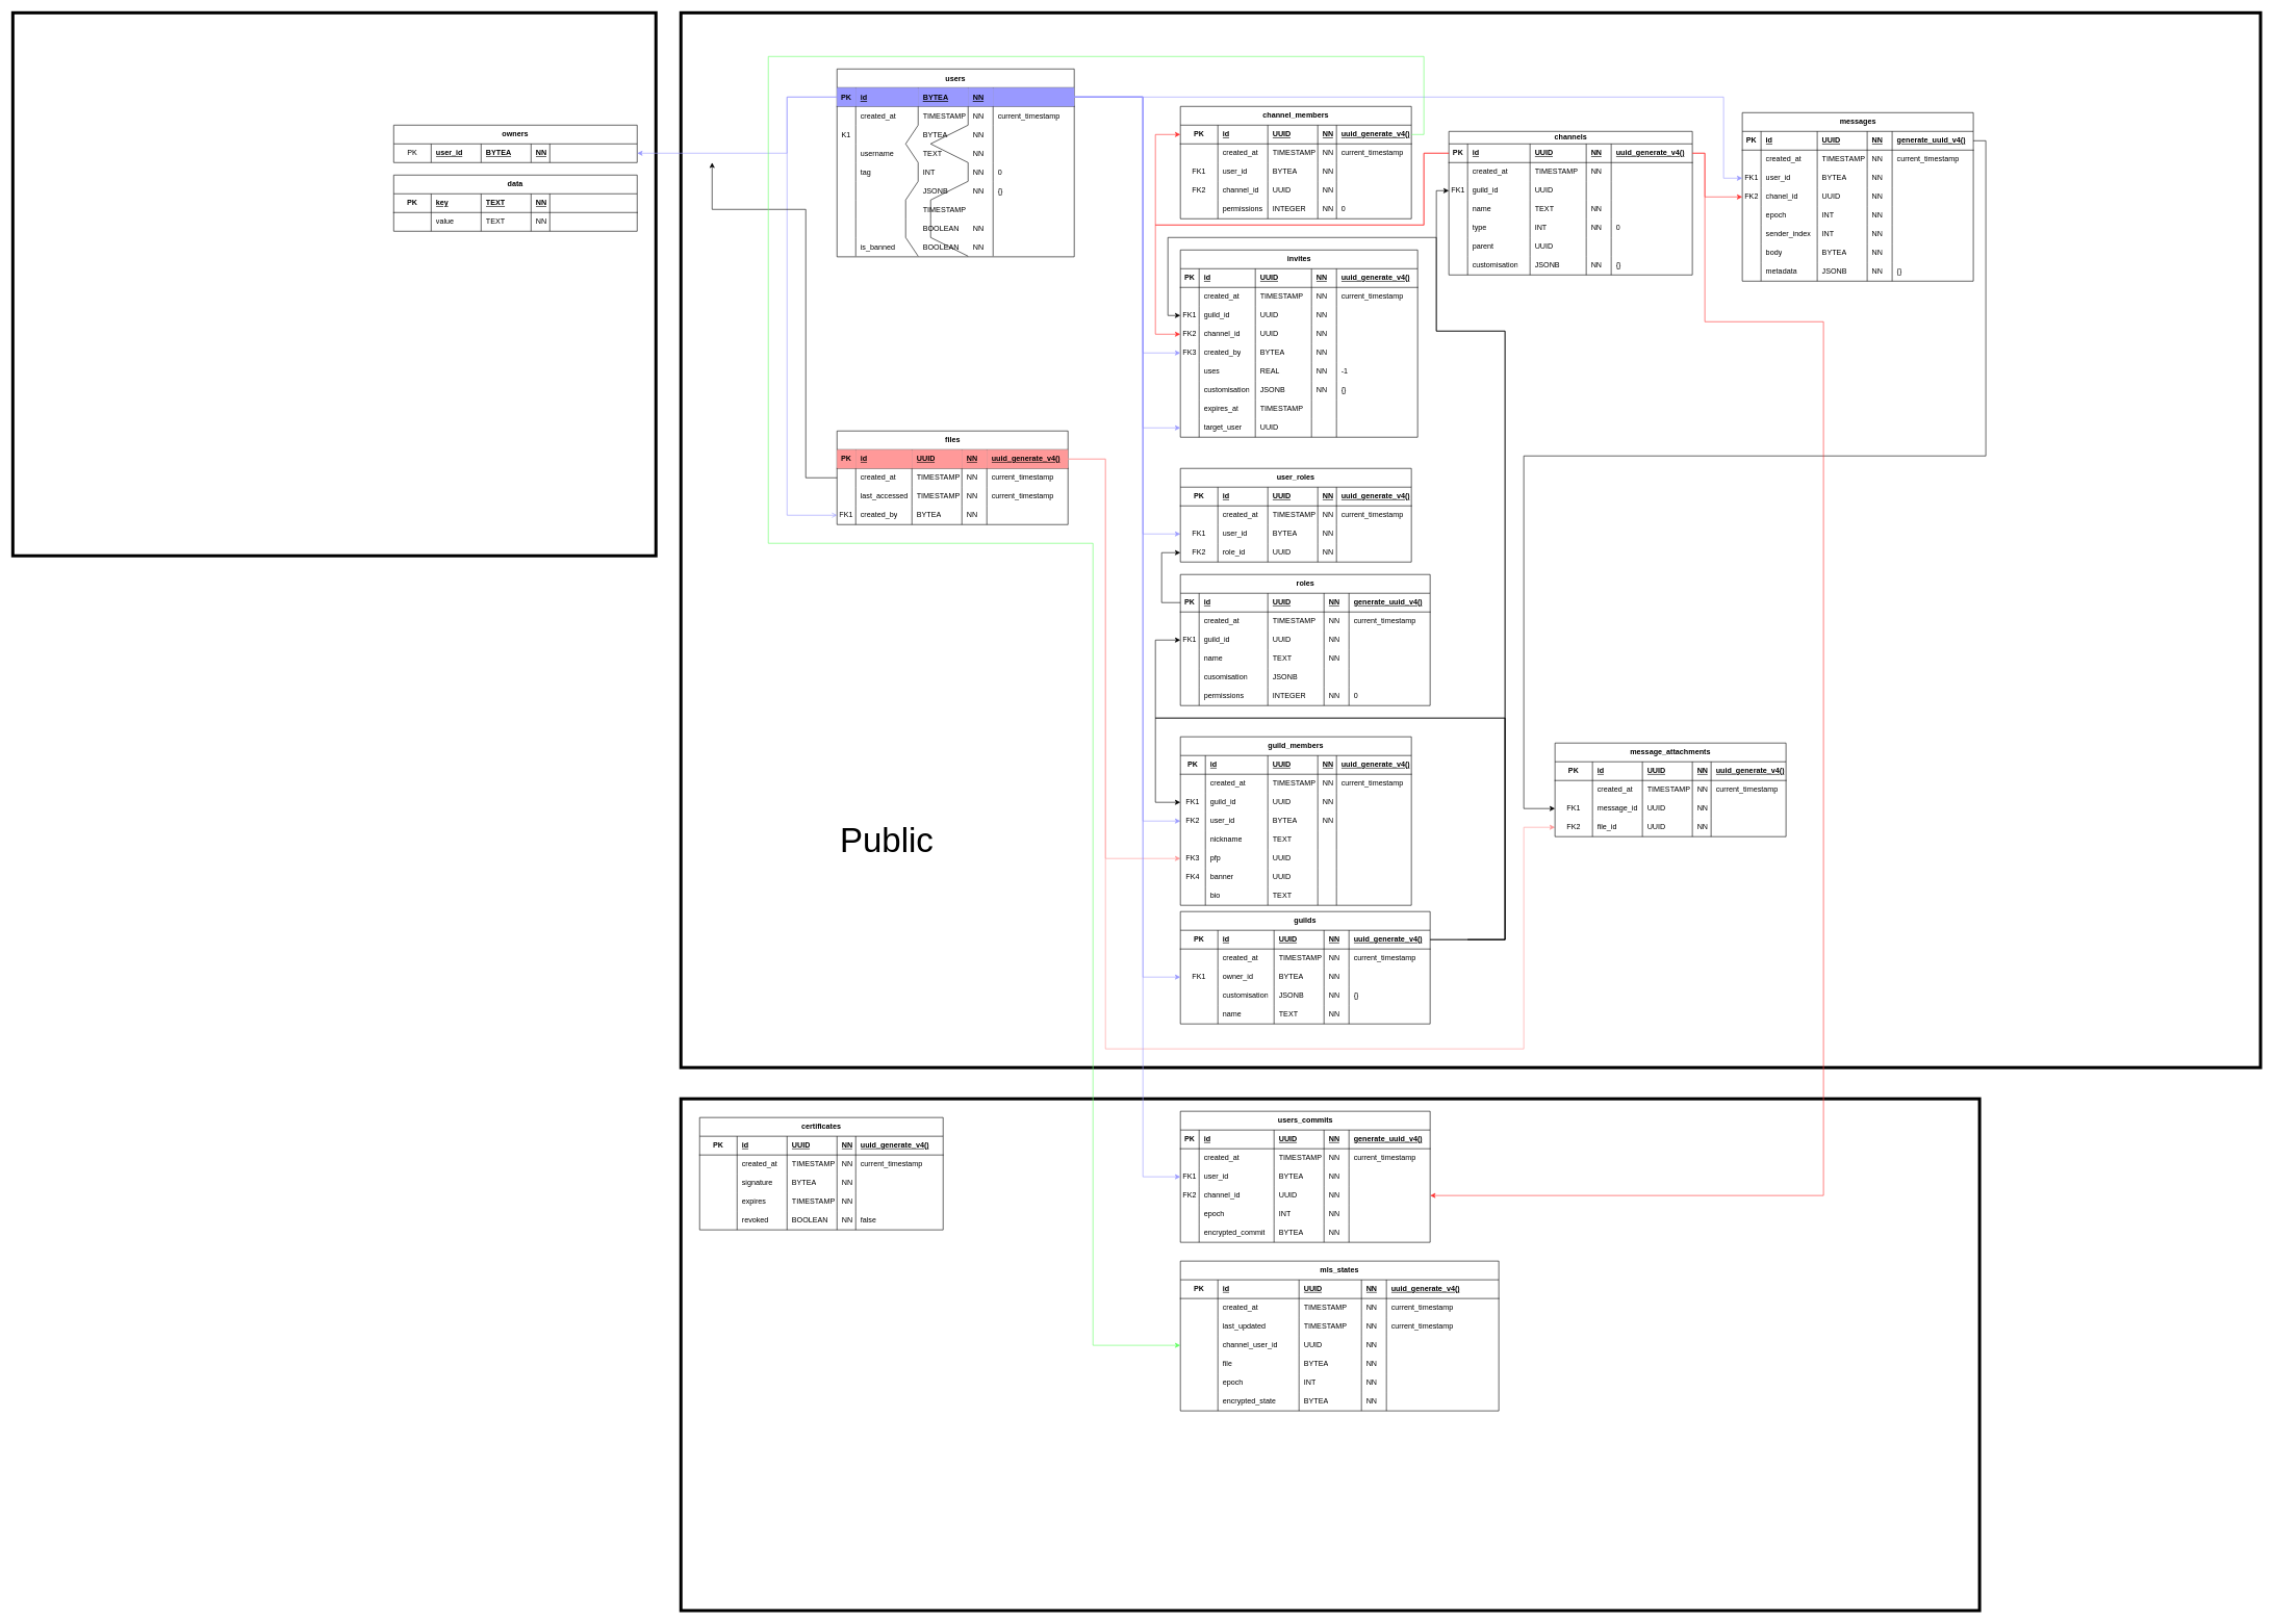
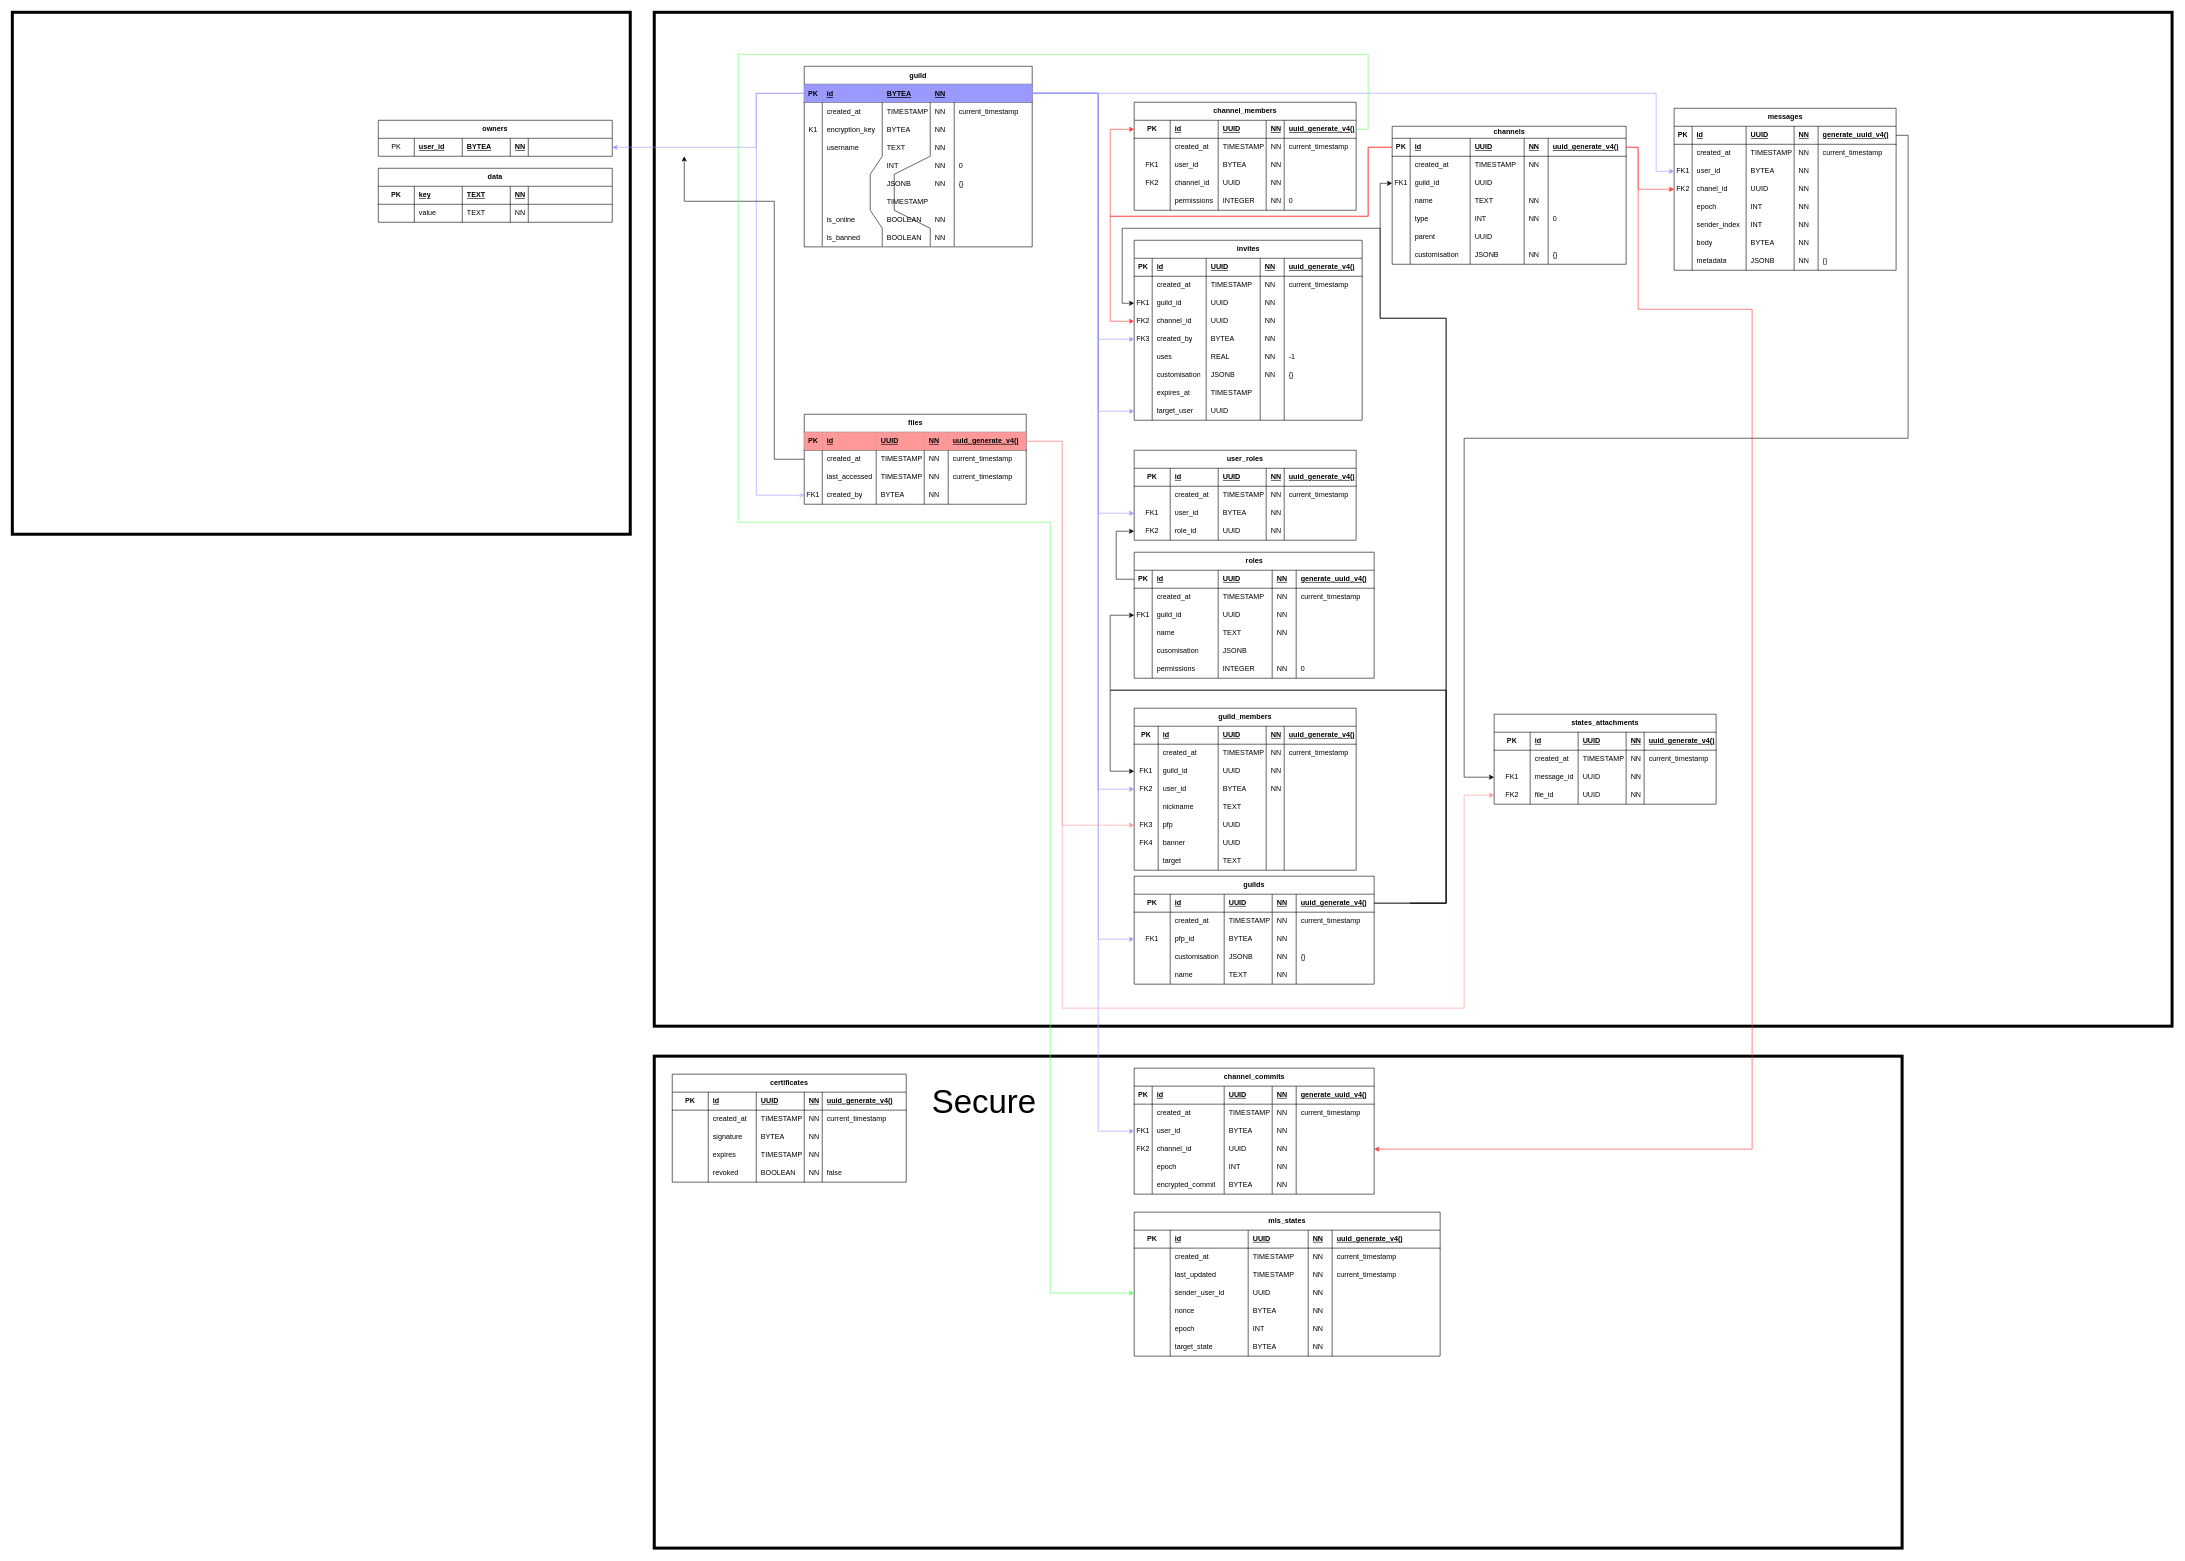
- <mxCell id="28" value="users" style="shape=table;startSize=30;container=1;collapsible=1;childLayout=tableLayout;fixedRows=1;rowLines=0;fontStyle=1;align=center;resizeLast=1;swimlaneFillColor=default;" parent="1" vertex="1"><mxGeometry x="1340" y="110" width="380" height="301" as="geometry" /></mxCell>
+ <mxCell id="28" value="guild" style="shape=table;startSize=30;container=1;collapsible=1;childLayout=tableLayout;fixedRows=1;rowLines=0;fontStyle=1;align=center;resizeLast=1;swimlaneFillColor=default;" parent="1" vertex="1"><mxGeometry x="1340" y="110" width="380" height="301" as="geometry" /></mxCell>
+ <mxCell id="43" value="encryption_key" style="shape=partialRectangle;overflow=hidden;connectable=0;fillColor=none;top=0;left=0;bottom=0;right=0;align=left;spacingLeft=6;" parent="41" vertex="1"><mxGeometry x="30" width="100" height="30" as="geometry"><mxRectangle width="100" height="30" as="alternateBounds" /></mxGeometry></mxCell>
- <mxCell id="55" value="tag" style="shape=partialRectangle;overflow=hidden;connectable=0;fillColor=none;top=0;left=0;bottom=0;right=0;align=left;spacingLeft=6;" parent="53" vertex="1"><mxGeometry x="30" width="100" height="30" as="geometry"><mxRectangle width="100" height="30" as="alternateBounds" /></mxGeometry></mxCell>
+ <mxCell id="71" value="is_online" style="shape=partialRectangle;overflow=hidden;connectable=0;fillColor=none;top=0;left=0;bottom=0;right=0;align=left;spacingLeft=6;" parent="69" vertex="1"><mxGeometry x="30" width="100" height="30" as="geometry"><mxRectangle width="100" height="30" as="alternateBounds" /></mxGeometry></mxCell>
- <mxCell id="340" value="message_attachments" style="shape=table;startSize=30;container=1;collapsible=1;childLayout=tableLayout;fixedRows=1;rowLines=0;fontStyle=1;align=center;resizeLast=1;html=1;whiteSpace=wrap;" parent="1" vertex="1"><mxGeometry x="2490" y="1190" width="370" height="150" as="geometry" /></mxCell>
+ <mxCell id="340" value="states_attachments" style="shape=table;startSize=30;container=1;collapsible=1;childLayout=tableLayout;fixedRows=1;rowLines=0;fontStyle=1;align=center;resizeLast=1;html=1;whiteSpace=wrap;" parent="1" vertex="1"><mxGeometry x="2490" y="1190" width="370" height="150" as="geometry" /></mxCell>
- <mxCell id="478" value="Public" style="text;html=1;align=center;verticalAlign=middle;whiteSpace=wrap;rounded=0;fontSize=55;" parent="1" vertex="1"><mxGeometry x="1310" y="1300" width="220" height="90" as="geometry" /></mxCell>
- <mxCell id="410" value="bio" style="shape=partialRectangle;connectable=0;fillColor=none;top=0;left=0;bottom=0;right=0;align=left;spacingLeft=6;overflow=hidden;html=1;whiteSpace=wrap;" parent="408" vertex="1"><mxGeometry x="40" width="100" height="30" as="geometry"><mxRectangle width="100" height="30" as="alternateBounds" /></mxGeometry></mxCell>
+ <mxCell id="410" value="target" style="shape=partialRectangle;connectable=0;fillColor=none;top=0;left=0;bottom=0;right=0;align=left;spacingLeft=6;overflow=hidden;html=1;whiteSpace=wrap;" parent="408" vertex="1"><mxGeometry x="40" width="100" height="30" as="geometry"><mxRectangle width="100" height="30" as="alternateBounds" /></mxGeometry></mxCell>
- <mxCell id="429" value="owner_id" style="shape=partialRectangle;connectable=0;fillColor=none;top=0;left=0;bottom=0;right=0;align=left;spacingLeft=6;overflow=hidden;html=1;whiteSpace=wrap;" parent="427" vertex="1"><mxGeometry x="60" width="90" height="30" as="geometry"><mxRectangle width="90" height="30" as="alternateBounds" /></mxGeometry></mxCell>
+ <mxCell id="429" value="pfp_id" style="shape=partialRectangle;connectable=0;fillColor=none;top=0;left=0;bottom=0;right=0;align=left;spacingLeft=6;overflow=hidden;html=1;whiteSpace=wrap;" parent="427" vertex="1"><mxGeometry x="60" width="90" height="30" as="geometry"><mxRectangle width="90" height="30" as="alternateBounds" /></mxGeometry></mxCell>
- <mxCell id="545" value="users_commits" style="shape=table;startSize=30;container=1;collapsible=1;childLayout=tableLayout;fixedRows=1;rowLines=0;fontStyle=1;align=center;resizeLast=1;html=1;" vertex="1" parent="1"><mxGeometry x="1890" y="1780" width="400" height="210" as="geometry" /></mxCell>
+ <mxCell id="545" value="channel_commits" style="shape=table;startSize=30;container=1;collapsible=1;childLayout=tableLayout;fixedRows=1;rowLines=0;fontStyle=1;align=center;resizeLast=1;html=1;" vertex="1" parent="1"><mxGeometry x="1890" y="1780" width="400" height="210" as="geometry" /></mxCell>
+ <mxCell id="479" value="Secure" style="text;html=1;align=center;verticalAlign=middle;whiteSpace=wrap;rounded=0;fontSize=55;" parent="1" vertex="1"><mxGeometry x="1530" y="1790" width="220" height="90" as="geometry" /></mxCell>
- <mxCell id="522" value="channel_user_id" style="shape=partialRectangle;connectable=0;fillColor=none;top=0;left=0;bottom=0;right=0;align=left;spacingLeft=6;overflow=hidden;html=1;whiteSpace=wrap;" vertex="1" parent="520"><mxGeometry x="60" width="130" height="30" as="geometry"><mxRectangle width="130" height="30" as="alternateBounds" /></mxGeometry></mxCell>
+ <mxCell id="522" value="sender_user_id" style="shape=partialRectangle;connectable=0;fillColor=none;top=0;left=0;bottom=0;right=0;align=left;spacingLeft=6;overflow=hidden;html=1;whiteSpace=wrap;" vertex="1" parent="520"><mxGeometry x="60" width="130" height="30" as="geometry"><mxRectangle width="130" height="30" as="alternateBounds" /></mxGeometry></mxCell>
- <mxCell id="528" value="file" style="shape=partialRectangle;connectable=0;fillColor=none;top=0;left=0;bottom=0;right=0;align=left;spacingLeft=6;overflow=hidden;html=1;whiteSpace=wrap;" vertex="1" parent="526"><mxGeometry x="60" width="130" height="30" as="geometry"><mxRectangle width="130" height="30" as="alternateBounds" /></mxGeometry></mxCell>
+ <mxCell id="528" value="nonce" style="shape=partialRectangle;connectable=0;fillColor=none;top=0;left=0;bottom=0;right=0;align=left;spacingLeft=6;overflow=hidden;html=1;whiteSpace=wrap;" vertex="1" parent="526"><mxGeometry x="60" width="130" height="30" as="geometry"><mxRectangle width="130" height="30" as="alternateBounds" /></mxGeometry></mxCell>
- <mxCell id="540" value="encrypted_state" style="shape=partialRectangle;connectable=0;fillColor=none;top=0;left=0;bottom=0;right=0;align=left;spacingLeft=6;overflow=hidden;html=1;whiteSpace=wrap;" vertex="1" parent="538"><mxGeometry x="60" width="130" height="30" as="geometry"><mxRectangle width="130" height="30" as="alternateBounds" /></mxGeometry></mxCell>
+ <mxCell id="540" value="target_state" style="shape=partialRectangle;connectable=0;fillColor=none;top=0;left=0;bottom=0;right=0;align=left;spacingLeft=6;overflow=hidden;html=1;whiteSpace=wrap;" vertex="1" parent="538"><mxGeometry x="60" width="130" height="30" as="geometry"><mxRectangle width="130" height="30" as="alternateBounds" /></mxGeometry></mxCell>
